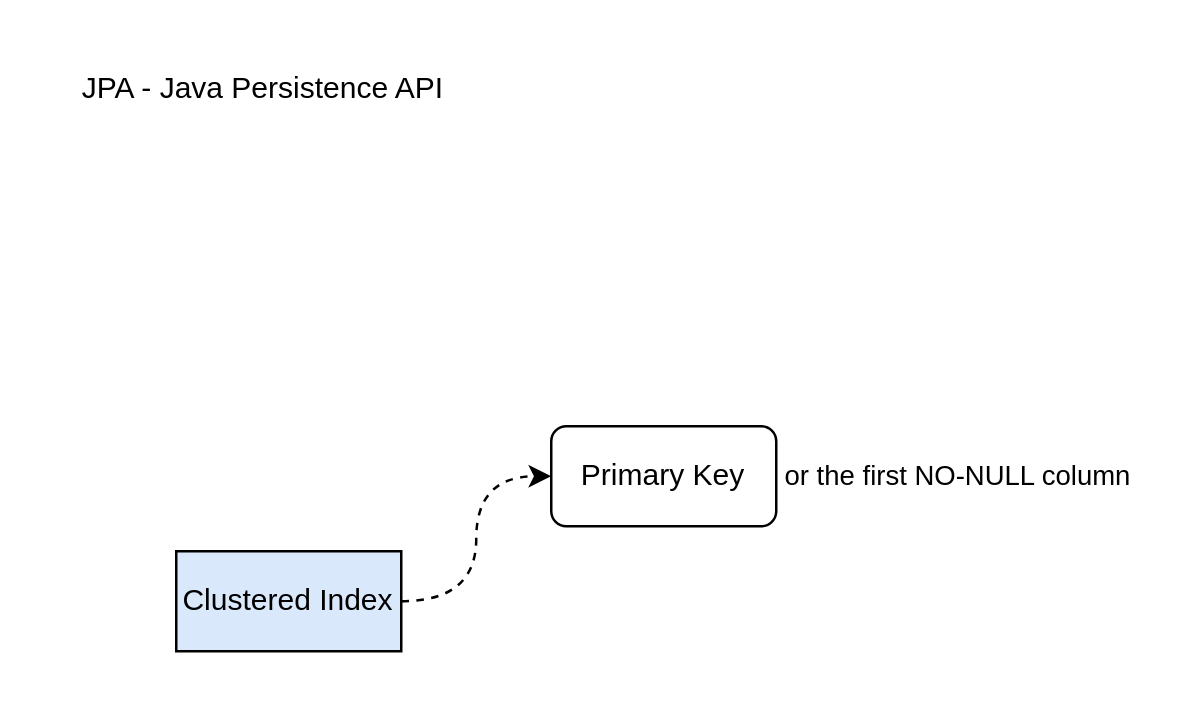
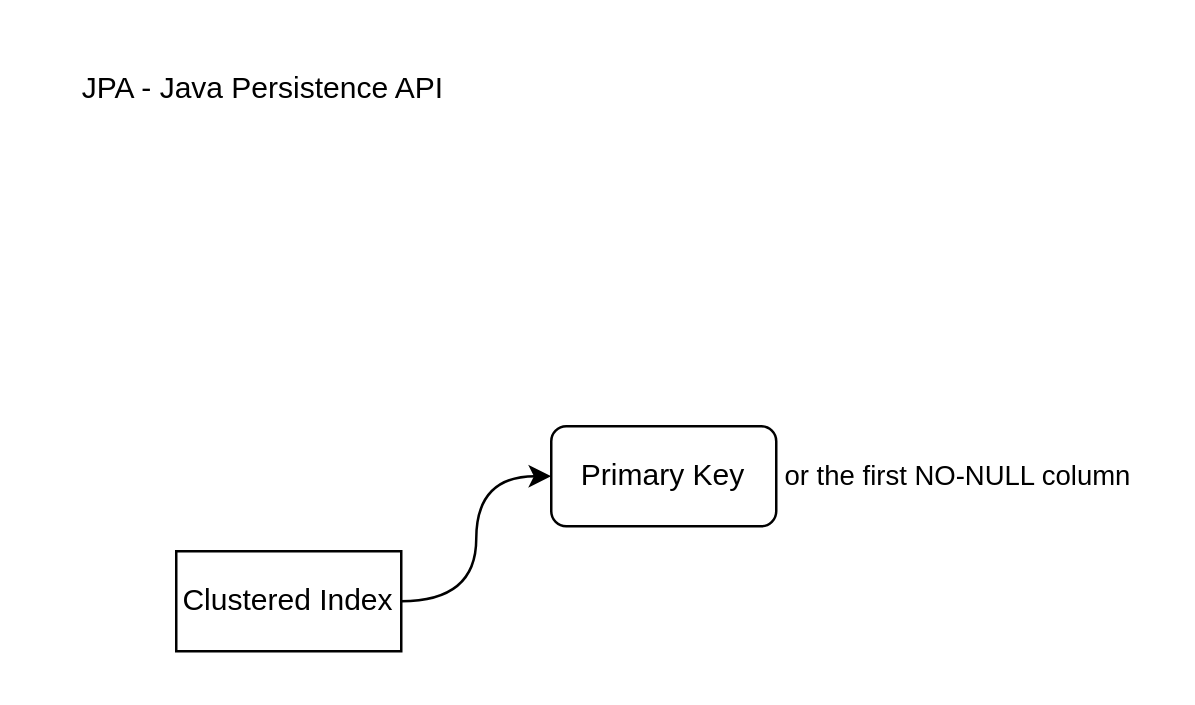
- <mxCell id="3" style="edgeStyle=orthogonalEdgeStyle;rounded=0;orthogonalLoop=1;jettySize=auto;html=1;entryX=0;entryY=0.5;entryDx=0;entryDy=0;curved=1;dashed=1;" edge="1" parent="1" source="4" target="5"><mxGeometry relative="1" as="geometry" /></mxCell>
+ <mxCell id="3" style="edgeStyle=orthogonalEdgeStyle;rounded=0;orthogonalLoop=1;jettySize=auto;html=1;entryX=0;entryY=0.5;entryDx=0;entryDy=0;curved=1;" edge="1" parent="1" source="4" target="5"><mxGeometry relative="1" as="geometry" /></mxCell>
- <mxCell id="4" value="Clustered Index" style="rounded=0;whiteSpace=wrap;html=1;fillColor=#dae8fc;" vertex="1" parent="1"><mxGeometry x="70" y="220" width="90" height="40" as="geometry" /></mxCell>
+ <mxCell id="4" value="Clustered Index" style="rounded=0;whiteSpace=wrap;html=1;" vertex="1" parent="1"><mxGeometry x="70" y="220" width="90" height="40" as="geometry" /></mxCell>
